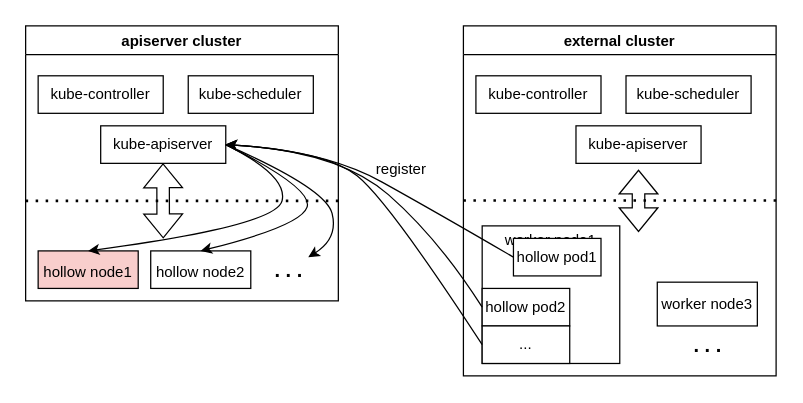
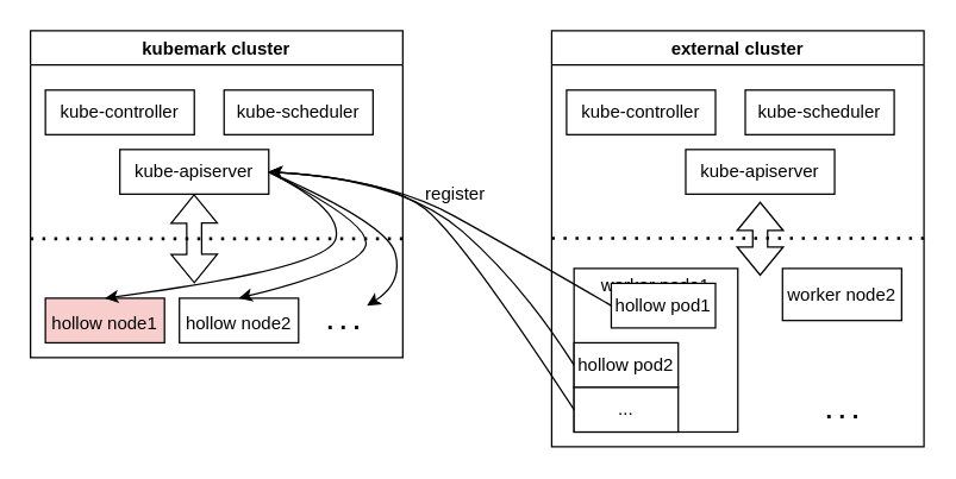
- <mxCell id="15" value="apiserver cluster" style="swimlane;" vertex="1" parent="1"><mxGeometry x="20" y="20" width="250" height="220" as="geometry" /></mxCell>
+ <mxCell id="15" value="kubemark cluster" style="swimlane;" vertex="1" parent="1"><mxGeometry x="20" y="20" width="250" height="220" as="geometry" /></mxCell>
- <mxCell id="30" value="register" style="text;html=1;align=center;verticalAlign=middle;resizable=0;points=[];autosize=1;strokeColor=none;fillColor=none;fontSize=12;" vertex="1" parent="1"><mxGeometry x="290" y="125" width="60" height="20" as="geometry" /></mxCell>
+ <mxCell id="30" value="register" style="text;html=1;align=center;verticalAlign=middle;resizable=0;points=[];autosize=1;strokeColor=none;fillColor=none;fontSize=12;" vertex="1" parent="1"><mxGeometry x="275" y="120" width="60" height="20" as="geometry" /></mxCell>
+ <mxCell id="10" value="worker node2" style="rounded=0;whiteSpace=wrap;html=1;" vertex="1" parent="2"><mxGeometry x="155" y="160" width="80" height="35" as="geometry" /></mxCell>
- <mxCell id="11" value="worker node3" style="rounded=0;whiteSpace=wrap;html=1;" vertex="1" parent="2"><mxGeometry x="155" y="205" width="80" height="35" as="geometry" /></mxCell>
